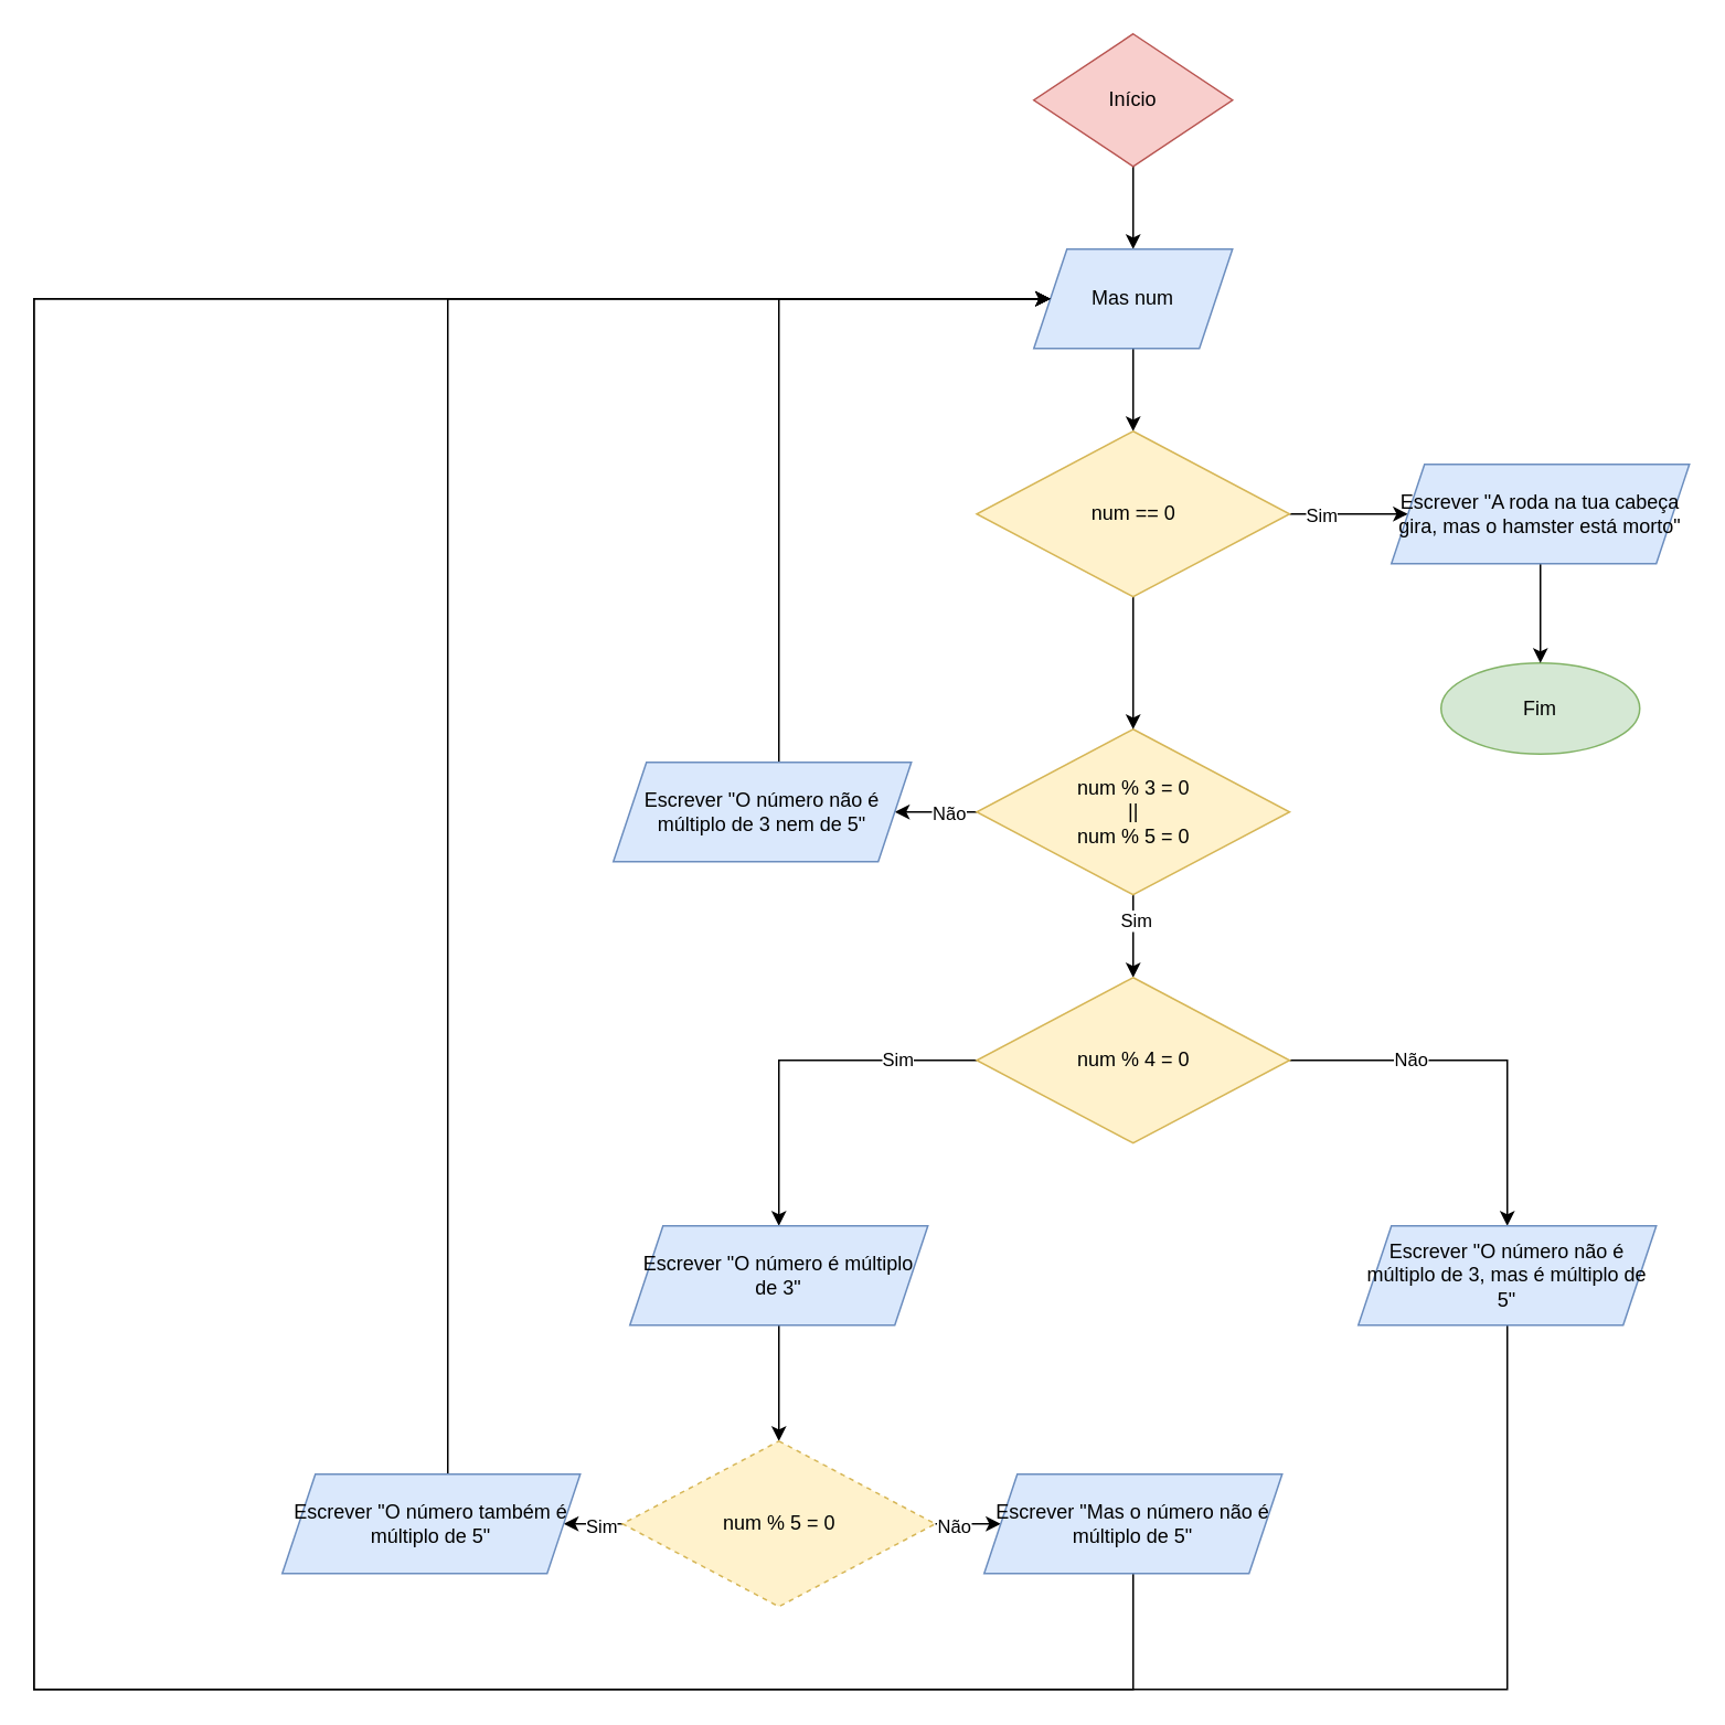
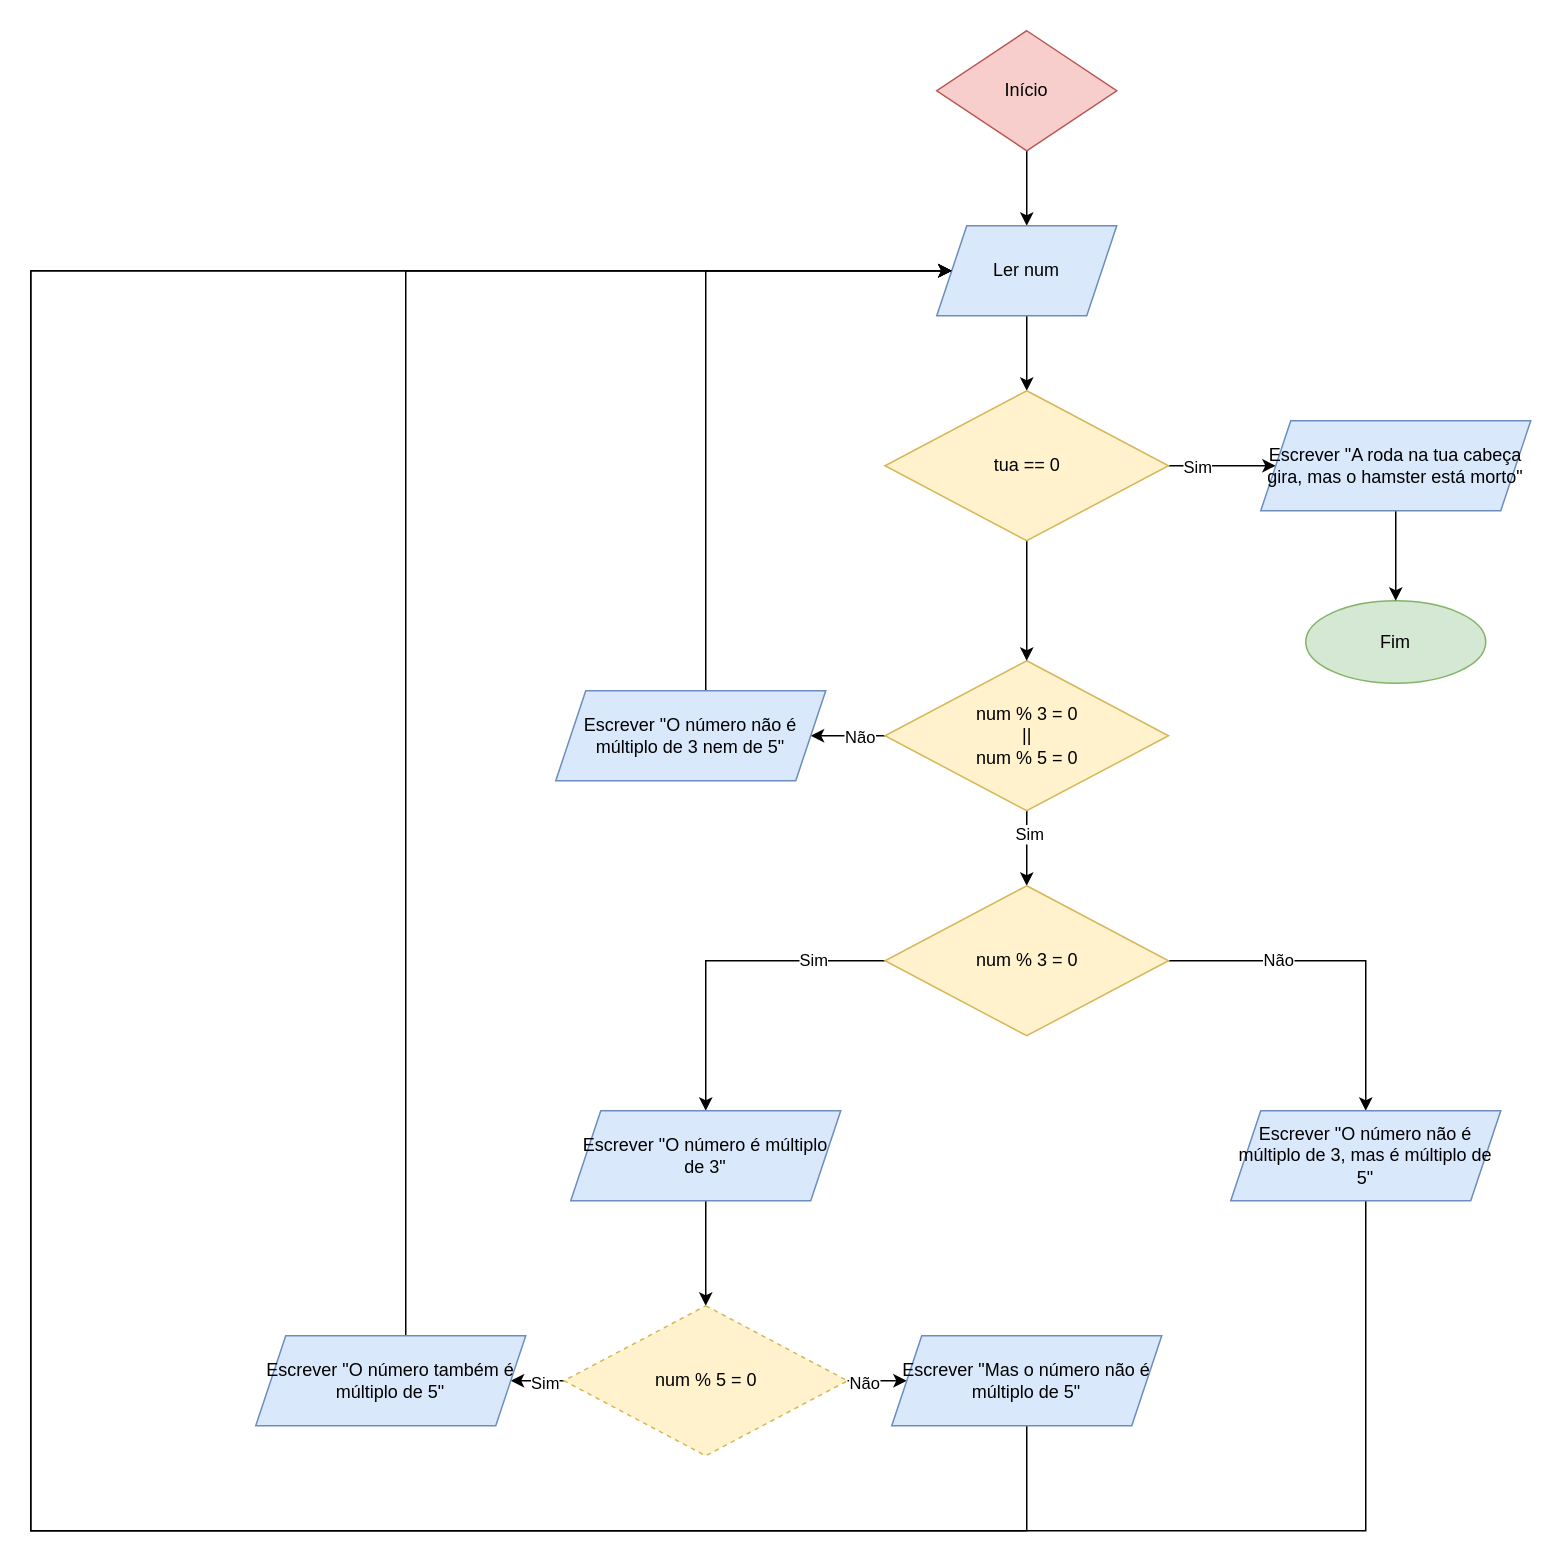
- <mxCell id="5" value="Mas num" style="shape=parallelogram;perimeter=parallelogramPerimeter;whiteSpace=wrap;html=1;fixedSize=1;fillColor=#dae8fc;strokeColor=#6c8ebf;" vertex="1" parent="1"><mxGeometry x="624" y="150" width="120" height="60" as="geometry" /></mxCell>
+ <mxCell id="5" value="Ler num" style="shape=parallelogram;perimeter=parallelogramPerimeter;whiteSpace=wrap;html=1;fixedSize=1;fillColor=#dae8fc;strokeColor=#6c8ebf;" vertex="1" parent="1"><mxGeometry x="624" y="150" width="120" height="60" as="geometry" /></mxCell>
- <mxCell id="35" value="num == 0" style="rhombus;whiteSpace=wrap;html=1;fillColor=#fff2cc;strokeColor=#d6b656;" vertex="1" parent="1"><mxGeometry x="589.5" y="260" width="189" height="100" as="geometry" /></mxCell>
+ <mxCell id="35" value="tua == 0" style="rhombus;whiteSpace=wrap;html=1;fillColor=#fff2cc;strokeColor=#d6b656;" vertex="1" parent="1"><mxGeometry x="589.5" y="260" width="189" height="100" as="geometry" /></mxCell>
- <mxCell id="17" value="num % 4 = 0" style="rhombus;whiteSpace=wrap;html=1;fillColor=#fff2cc;strokeColor=#d6b656;" vertex="1" parent="1"><mxGeometry x="589.5" y="590" width="189" height="100" as="geometry" /></mxCell>
+ <mxCell id="17" value="num % 3 = 0" style="rhombus;whiteSpace=wrap;html=1;fillColor=#fff2cc;strokeColor=#d6b656;" vertex="1" parent="1"><mxGeometry x="589.5" y="590" width="189" height="100" as="geometry" /></mxCell>
